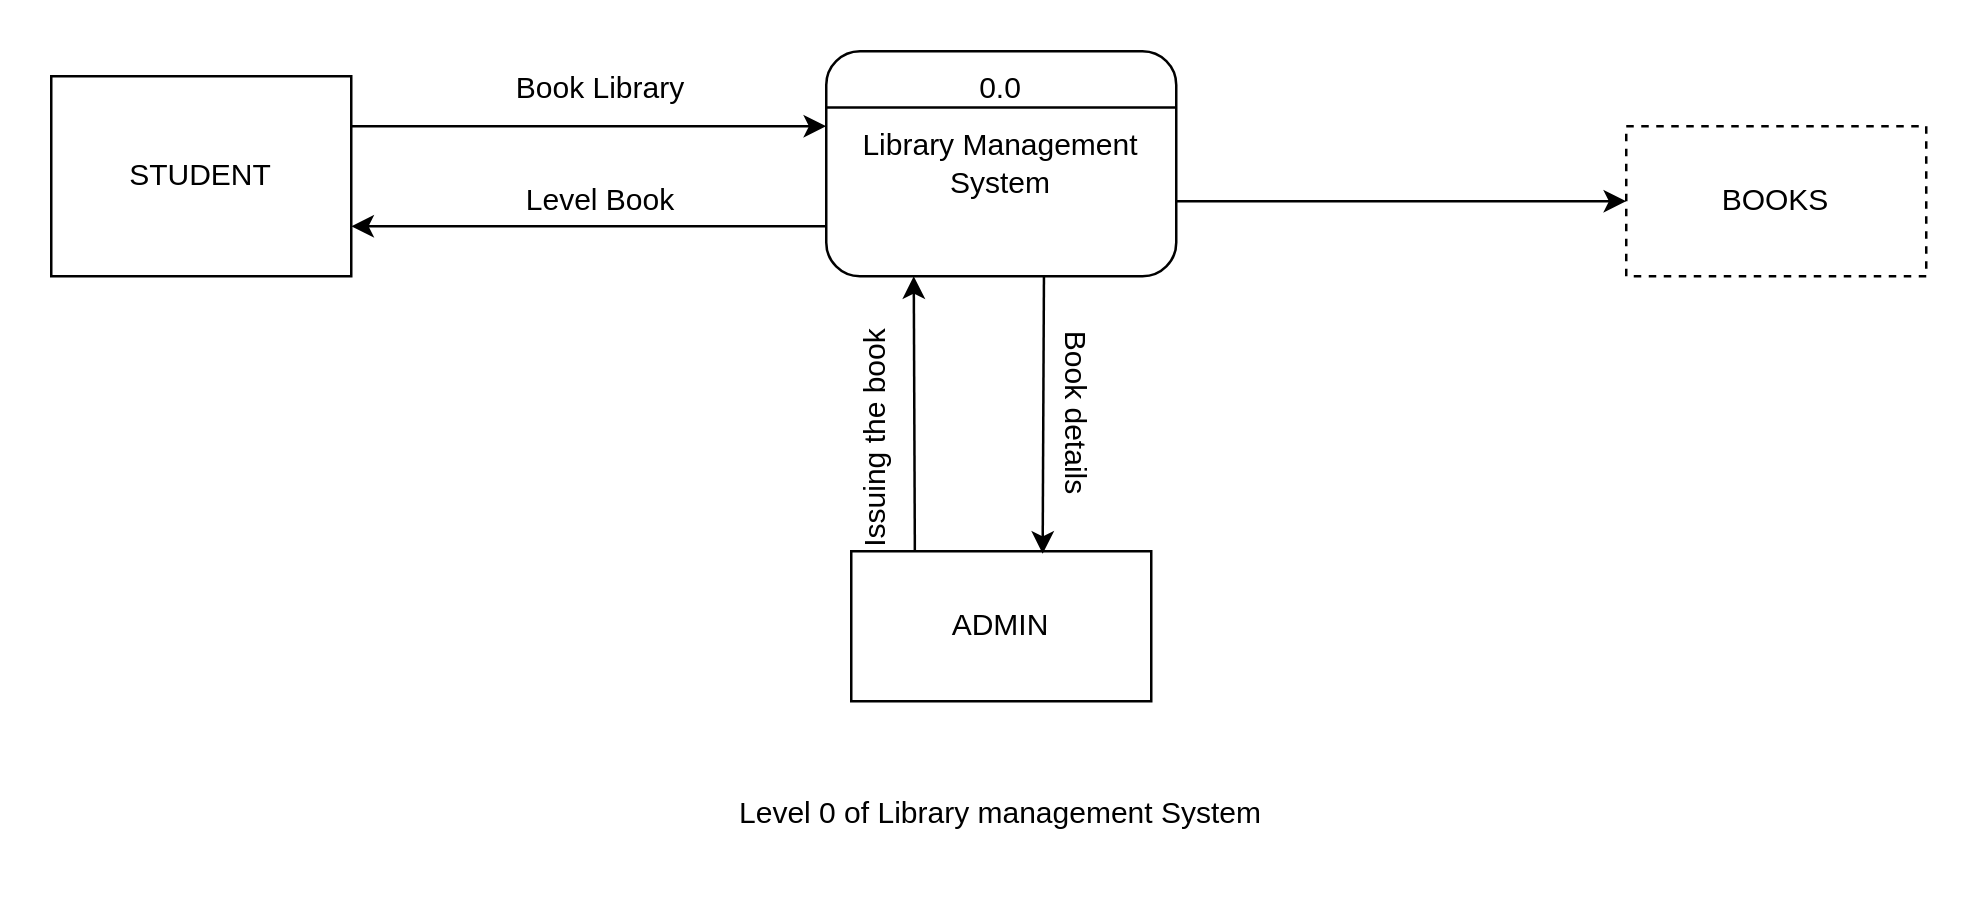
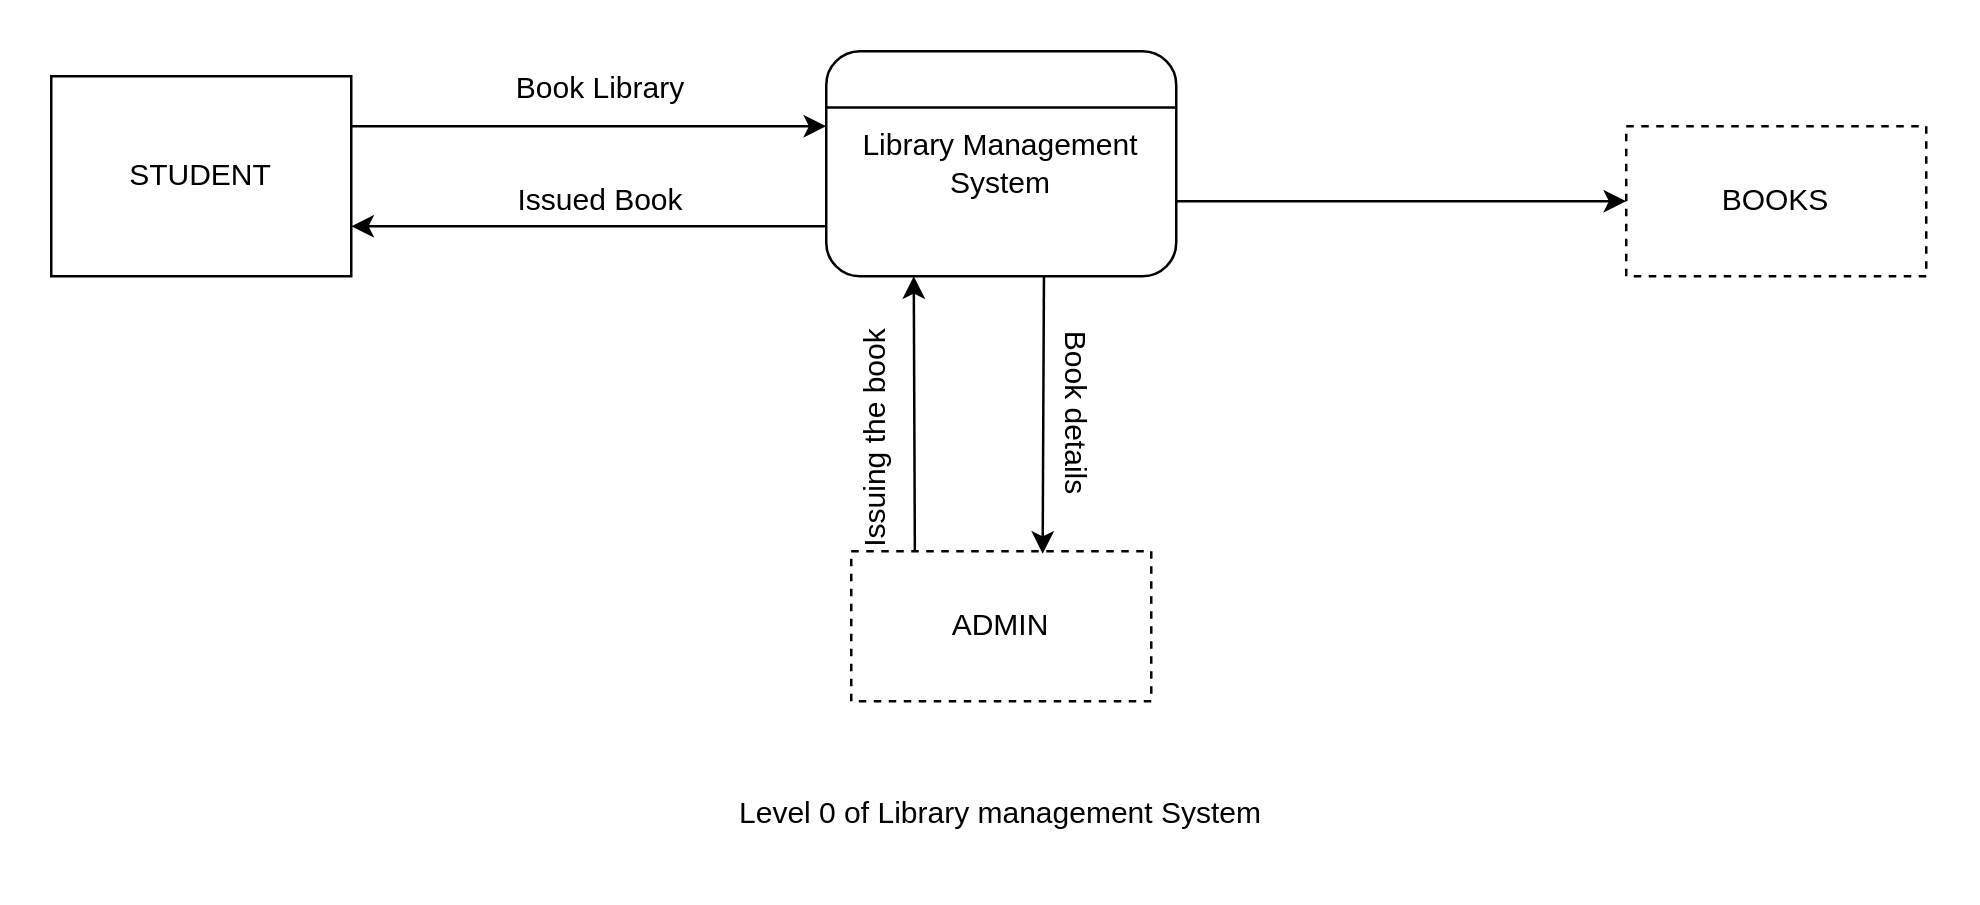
- <mxCell id="14" value="0.0" style="text;html=1;strokeColor=none;fillColor=none;align=center;verticalAlign=middle;whiteSpace=wrap;rounded=0;" vertex="1" parent="1"><mxGeometry x="370" y="20" width="60" height="30" as="geometry" /></mxCell>
- <mxCell id="9" value="Level Book" style="text;html=1;strokeColor=none;fillColor=none;align=center;verticalAlign=middle;whiteSpace=wrap;rounded=0;" vertex="1" parent="1"><mxGeometry x="170" y="65" width="140" height="30" as="geometry" /></mxCell>
+ <mxCell id="9" value="Issued Book" style="text;html=1;strokeColor=none;fillColor=none;align=center;verticalAlign=middle;whiteSpace=wrap;rounded=0;" vertex="1" parent="1"><mxGeometry x="170" y="65" width="140" height="30" as="geometry" /></mxCell>
- <mxCell id="10" value="ADMIN" style="rounded=0;whiteSpace=wrap;html=1;" vertex="1" parent="1"><mxGeometry x="340" y="220" width="120" height="60" as="geometry" /></mxCell>
+ <mxCell id="10" value="ADMIN" style="rounded=0;whiteSpace=wrap;html=1;dashed=1;" vertex="1" parent="1"><mxGeometry x="340" y="220" width="120" height="60" as="geometry" /></mxCell>
